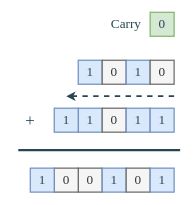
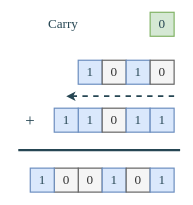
- <mxCell id="21" value="Carry" style="text;html=1;align=center;verticalAlign=middle;whiteSpace=wrap;rounded=0;fontFamily=Ubuntu;fontSize=22;fontColor=#264653;fontStyle=0;fillColor=none;strokeColor=none;" vertex="1" parent="1"><mxGeometry x="180" y="25" width="60" height="30" as="geometry" /></mxCell>
+ <mxCell id="21" value="Carry" style="text;html=1;align=center;verticalAlign=middle;whiteSpace=wrap;rounded=0;fontFamily=Ubuntu;fontSize=22;fontColor=#264653;fontStyle=0;fillColor=none;strokeColor=none;" vertex="1" parent="1"><mxGeometry x="75" y="25" width="60" height="30" as="geometry" /></mxCell>
